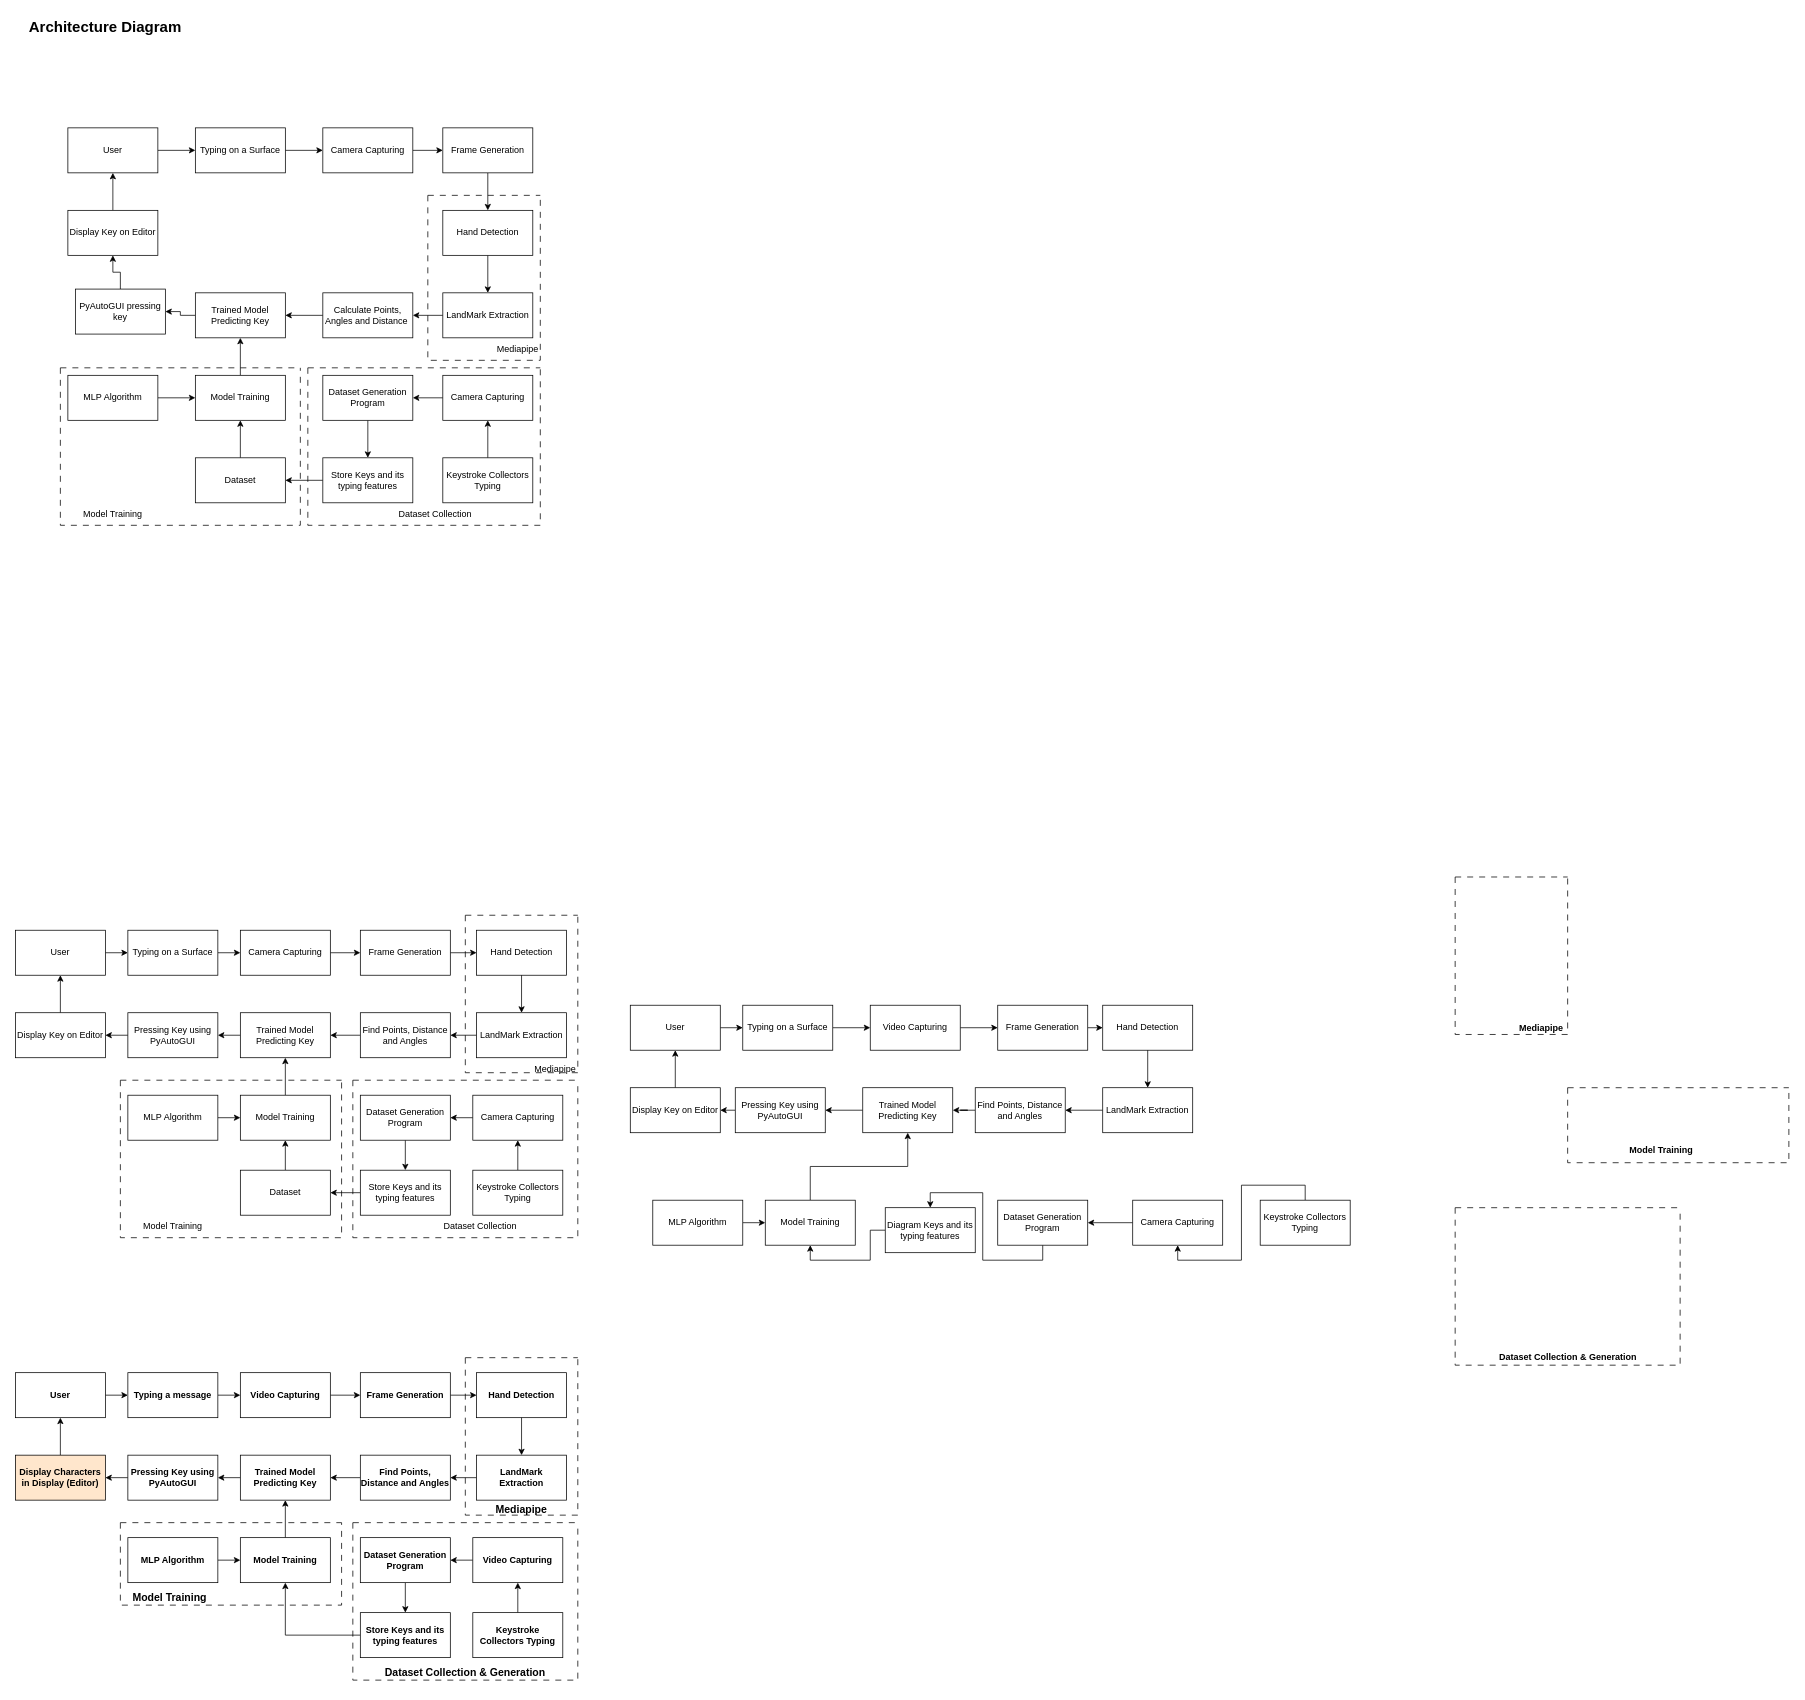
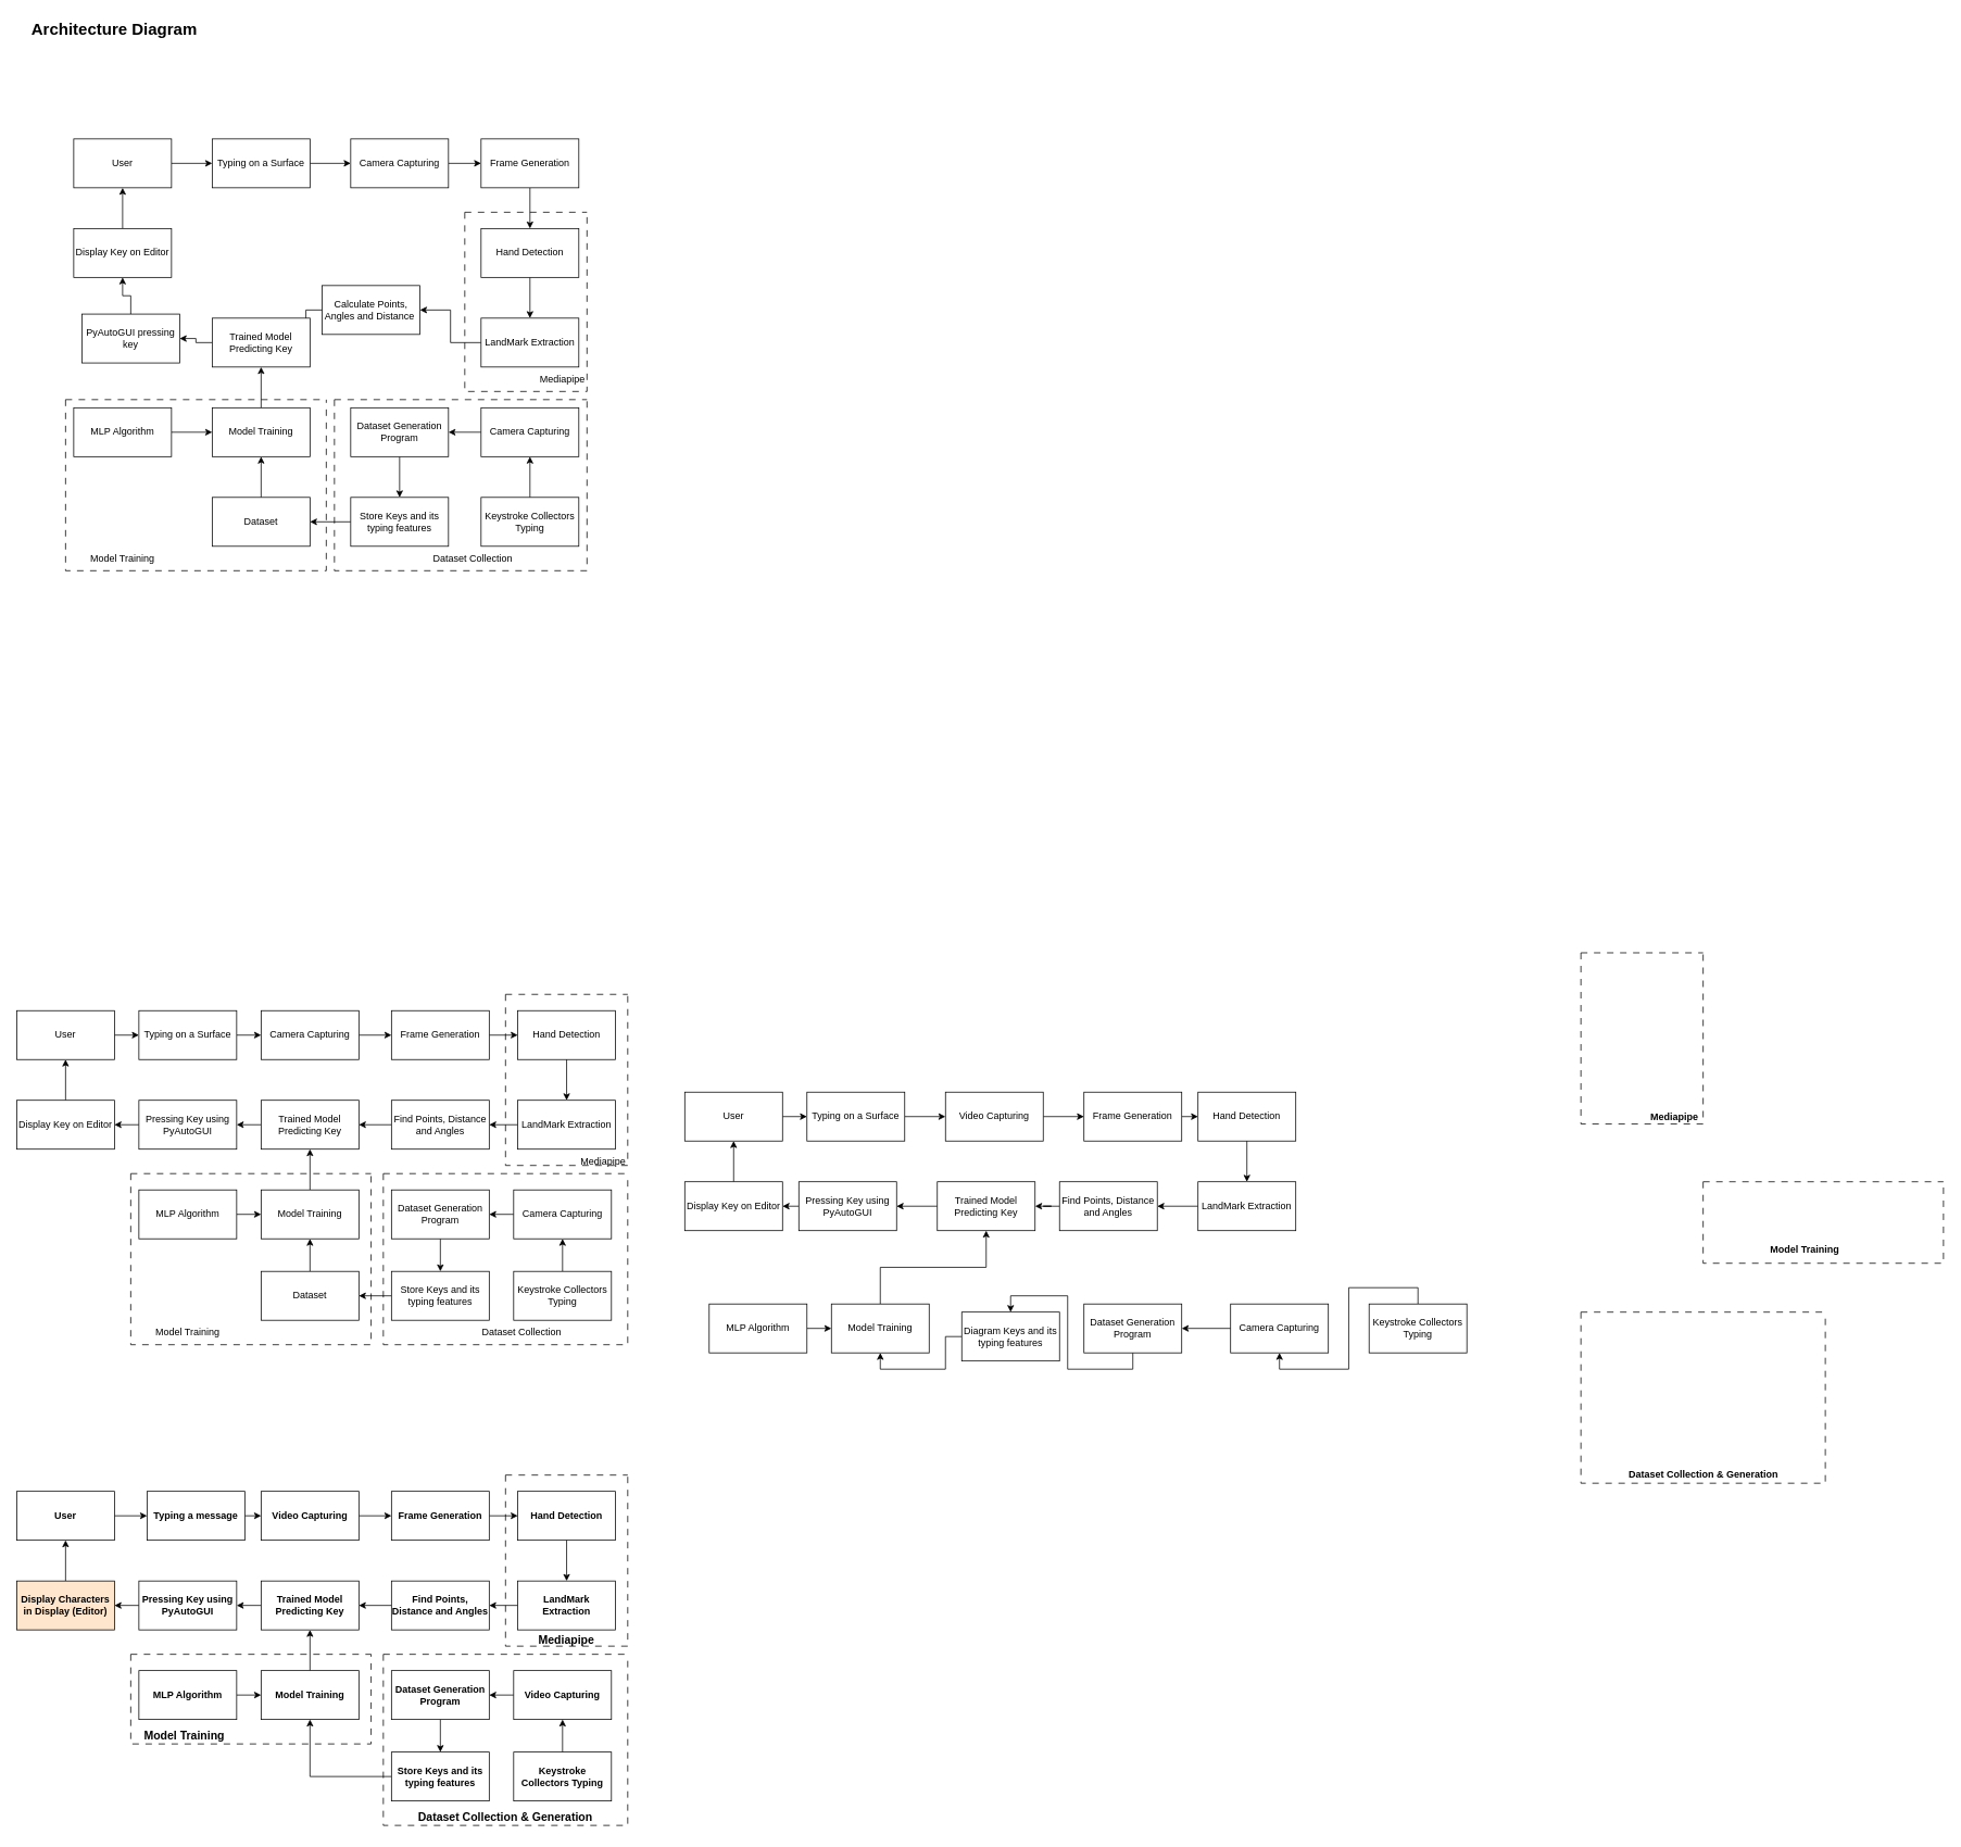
- <mxCell id="6" value="Calculate&lt;span style=&quot;background-color: initial;&quot;&gt;&amp;nbsp;Points, Angles&amp;nbsp;and Distance&amp;nbsp;&lt;/span&gt;" style="rounded=0;whiteSpace=wrap;html=1;" parent="1" vertex="1"><mxGeometry x="430" y="390" width="120" height="60" as="geometry" /></mxCell>
+ <mxCell id="6" value="Calculate&lt;span style=&quot;background-color: initial;&quot;&gt;&amp;nbsp;Points, Angles&amp;nbsp;and Distance&amp;nbsp;&lt;/span&gt;" style="rounded=0;whiteSpace=wrap;html=1;" parent="1" vertex="1"><mxGeometry x="395" y="350" width="120" height="60" as="geometry" /></mxCell>
- <mxCell id="133" value="Typing a message" style="rounded=0;whiteSpace=wrap;html=1;fontStyle=1" parent="1" vertex="1"><mxGeometry x="170" y="1830" width="120" height="60" as="geometry" /></mxCell>
+ <mxCell id="133" value="Typing a message" style="rounded=0;whiteSpace=wrap;html=1;fontStyle=1" parent="1" vertex="1"><mxGeometry x="180" y="1830" width="120" height="60" as="geometry" /></mxCell>
